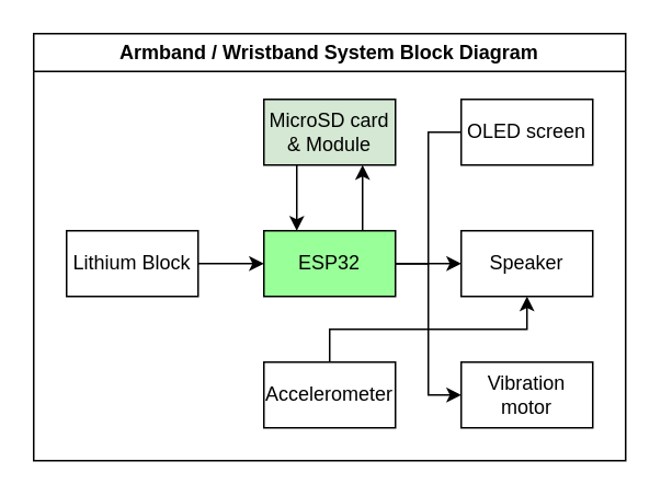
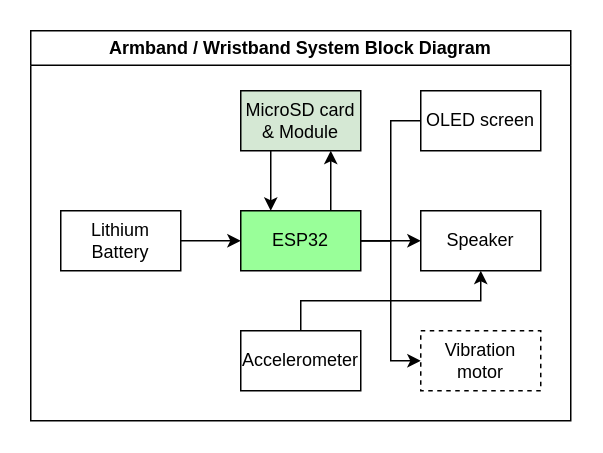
- <mxCell id="13" value="Lithium Block" style="rounded=0;whiteSpace=wrap;html=1;" vertex="1" parent="1"><mxGeometry x="40" y="140" width="80" height="40" as="geometry" /></mxCell>
+ <mxCell id="13" value="Lithium Battery" style="rounded=0;whiteSpace=wrap;html=1;" vertex="1" parent="1"><mxGeometry x="40" y="140" width="80" height="40" as="geometry" /></mxCell>
- <mxCell id="14" value="Vibration motor" style="rounded=0;whiteSpace=wrap;html=1;" vertex="1" parent="1"><mxGeometry x="280" y="220" width="80" height="40" as="geometry" /></mxCell>
+ <mxCell id="14" value="Vibration motor" style="rounded=0;whiteSpace=wrap;html=1;dashed=1;" vertex="1" parent="1"><mxGeometry x="280" y="220" width="80" height="40" as="geometry" /></mxCell>
